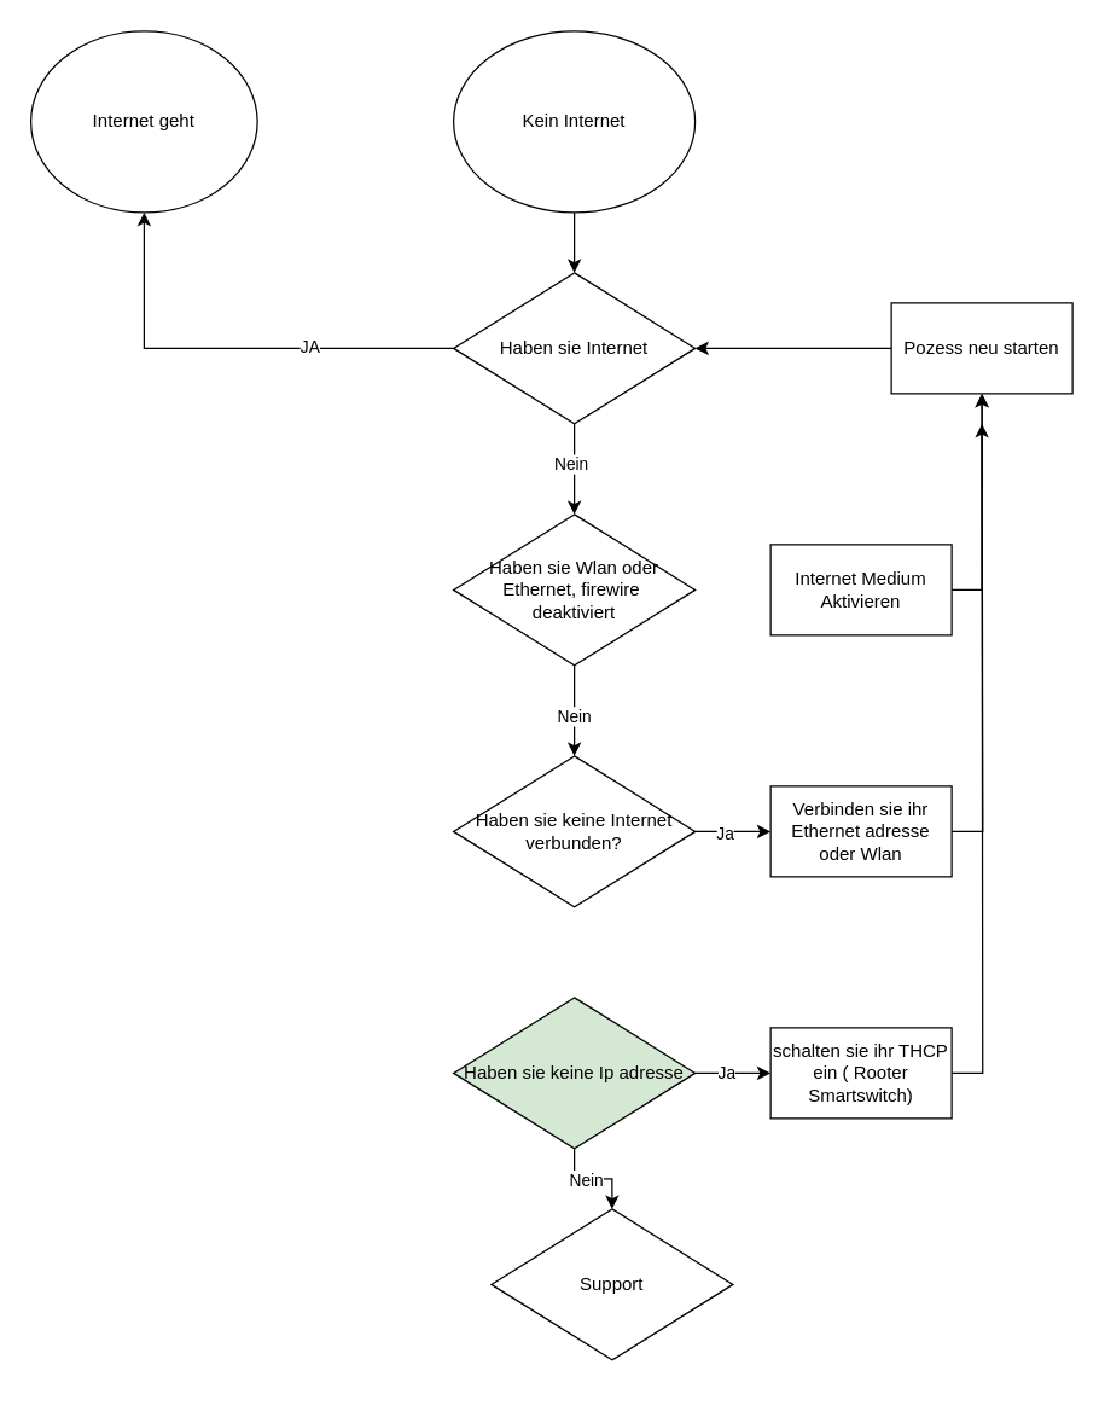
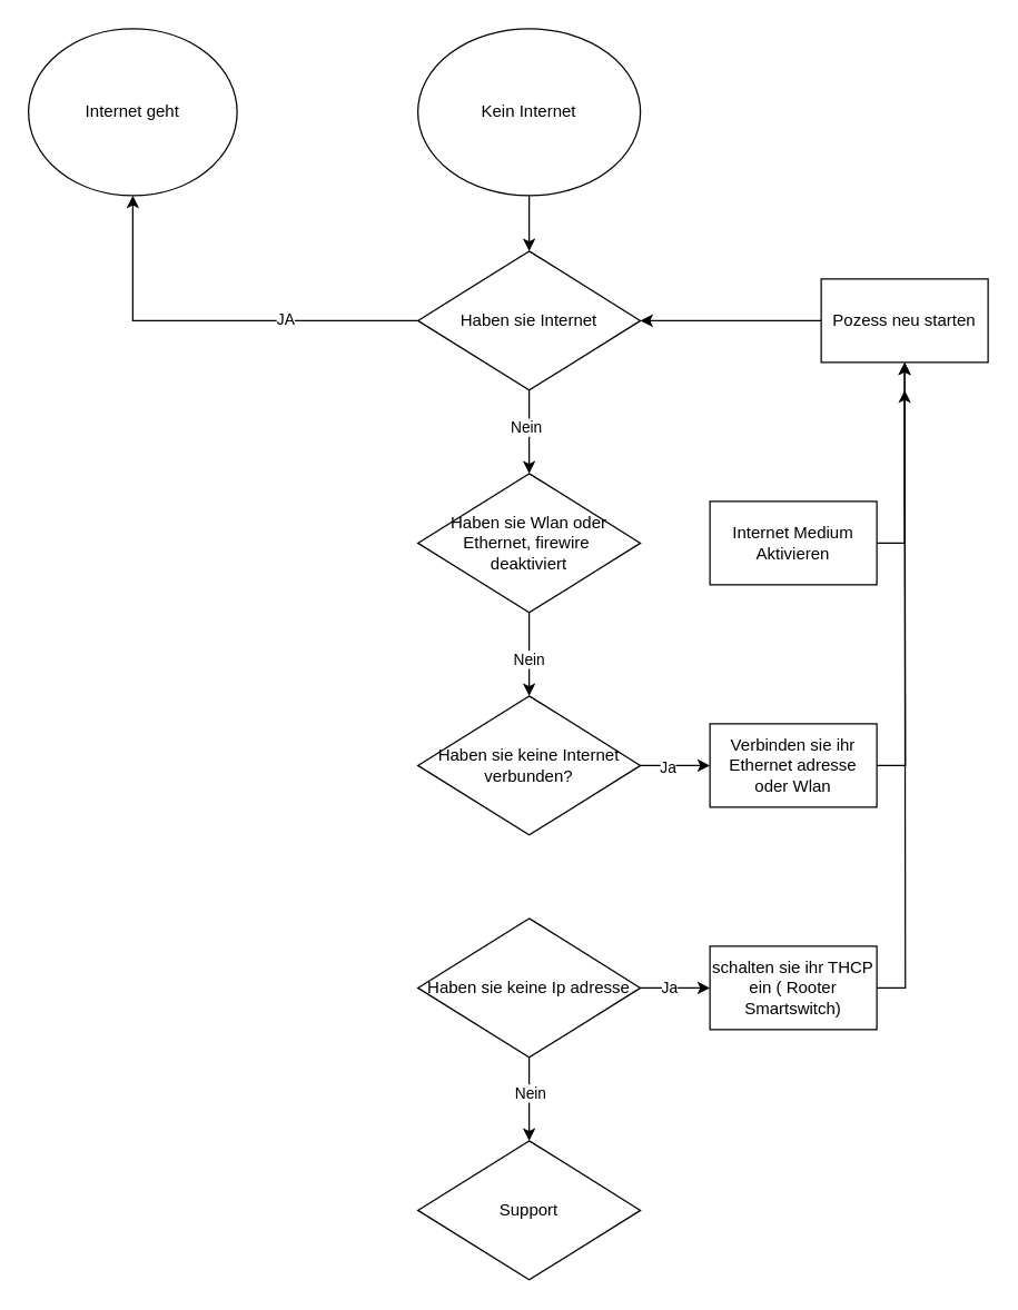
- <mxCell id="20" value="Haben sie keine Ip adresse" style="rhombus;whiteSpace=wrap;html=1;fillColor=#d5e8d4;" vertex="1" parent="1"><mxGeometry y="660" width="160" height="100" as="geometry" x="300" /></mxCell>
+ <mxCell id="20" value="Haben sie keine Ip adresse" style="rhombus;whiteSpace=wrap;html=1;" vertex="1" parent="1"><mxGeometry y="660" width="160" height="100" as="geometry" x="300" /></mxCell>
- <mxCell id="21" value="Support" style="rhombus;whiteSpace=wrap;html=1;" vertex="1" parent="1"><mxGeometry x="325" y="800" width="160" height="100" as="geometry" /></mxCell>
+ <mxCell id="21" value="Support" style="rhombus;whiteSpace=wrap;html=1;" vertex="1" parent="1"><mxGeometry y="820" width="160" height="100" as="geometry" x="300" /></mxCell>
